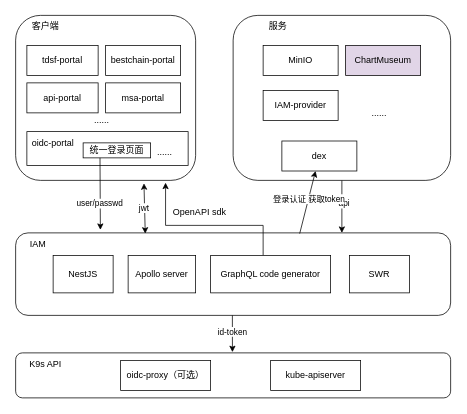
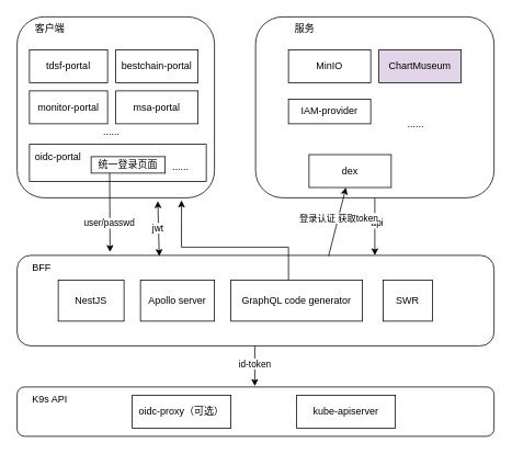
- <mxCell id="11" value="api-portal" style="whiteSpace=wrap;html=1;" vertex="1" parent="1"><mxGeometry x="35" y="110" width="95" height="40" as="geometry" /></mxCell>
+ <mxCell id="11" value="monitor-portal" style="whiteSpace=wrap;html=1;" vertex="1" parent="1"><mxGeometry x="35" y="110" width="95" height="40" as="geometry" /></mxCell>
- <mxCell id="31" value="IAM-provider" style="rounded=0;whiteSpace=wrap;html=1;" vertex="1" parent="1"><mxGeometry x="350" y="120" width="100" height="40" as="geometry" /></mxCell>
+ <mxCell id="31" value="IAM-provider" style="rounded=0;whiteSpace=wrap;html=1;" vertex="1" parent="1"><mxGeometry x="350" y="120" width="100" height="30" as="geometry" /></mxCell>
- <mxCell id="30" value="OpenAPI sdk" style="text;html=1;align=center;verticalAlign=middle;resizable=0;points=[];autosize=1;strokeColor=none;fillColor=none;" vertex="1" parent="1"><mxGeometry x="220" y="268" width="90" height="30" as="geometry" /></mxCell>
- <mxCell id="3" value="IAM" style="text;strokeColor=none;align=center;fillColor=none;html=1;verticalAlign=middle;whiteSpace=wrap;rounded=0;" vertex="1" parent="1"><mxGeometry x="30" y="310" width="40" height="30" as="geometry" /></mxCell>
+ <mxCell id="3" value="BFF" style="text;strokeColor=none;align=center;fillColor=none;html=1;verticalAlign=middle;whiteSpace=wrap;rounded=0;" vertex="1" parent="1"><mxGeometry x="30" y="310" width="40" height="30" as="geometry" /></mxCell>
- <mxCell id="8" value="SWR" style="whiteSpace=wrap;html=1;" vertex="1" parent="1"><mxGeometry x="465" y="340" width="80" height="50" as="geometry" /></mxCell>
+ <mxCell id="8" value="SWR" style="whiteSpace=wrap;html=1;" vertex="1" parent="1"><mxGeometry x="465" y="340" width="60" height="50" as="geometry" /></mxCell>
